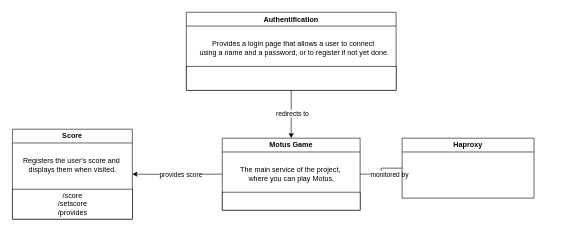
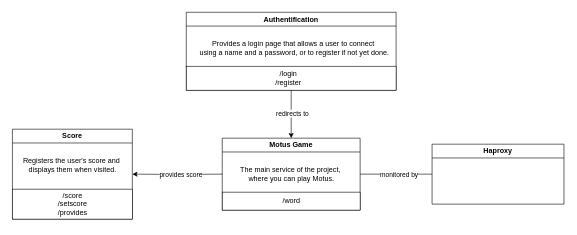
+ <mxCell id="16" value="/login&lt;div&gt;/register&lt;/div&gt;" style="text;html=1;align=center;verticalAlign=middle;resizable=0;points=[];autosize=1;strokeColor=none;fillColor=none;" parent="13" vertex="1"><mxGeometry x="135" y="90" width="70" height="40" as="geometry" /></mxCell>
- <mxCell id="8" value="Haproxy" style="swimlane;whiteSpace=wrap;html=1;" parent="1" vertex="1"><mxGeometry x="670" y="230" width="220" height="100" as="geometry" /></mxCell>
+ <mxCell id="8" value="Haproxy" style="swimlane;whiteSpace=wrap;html=1;" parent="1" vertex="1"><mxGeometry x="720" y="240" width="220" height="100" as="geometry" /></mxCell>
+ <mxCell id="7" value="/word" style="text;html=1;align=center;verticalAlign=middle;resizable=0;points=[];autosize=1;strokeColor=none;fillColor=none;" parent="4" vertex="1"><mxGeometry x="90" y="90" width="50" height="30" as="geometry" /></mxCell>
